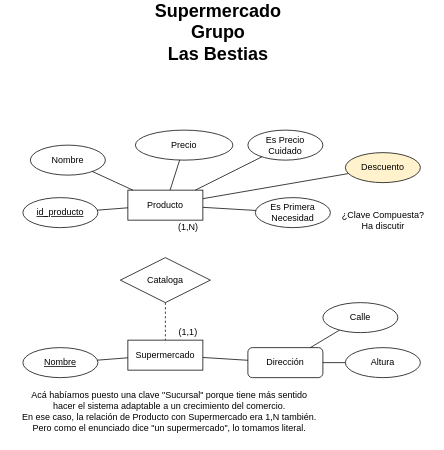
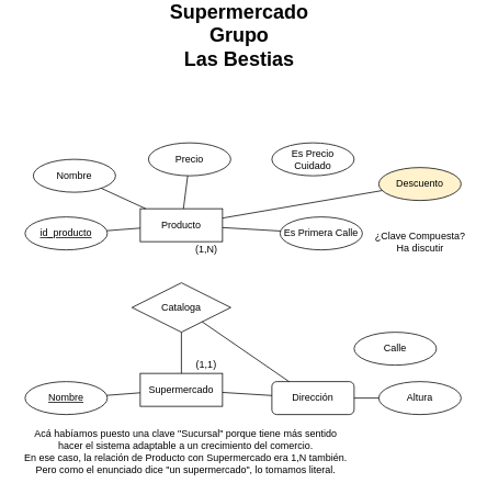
- <mxCell id="3" value="Precio" style="ellipse;whiteSpace=wrap;html=1;align=center;" parent="1" vertex="1"><mxGeometry x="180" y="170" width="130" height="40" as="geometry" /></mxCell>
+ <mxCell id="3" value="Precio" style="ellipse;whiteSpace=wrap;html=1;align=center;" parent="1" vertex="1"><mxGeometry x="180" y="170" width="100" height="40" as="geometry" /></mxCell>
- <mxCell id="9" value="" style="endArrow=none;html=1;rounded=0;" parent="1" source="4" target="5" edge="1"><mxGeometry relative="1" as="geometry"><mxPoint x="237.503" y="219.975" as="sourcePoint" /><mxPoint x="232.5" y="260" as="targetPoint" /></mxGeometry></mxCell>
- <mxCell id="10" value="Es Primera Necesidad" style="ellipse;whiteSpace=wrap;html=1;align=center;" parent="1" vertex="1"><mxGeometry x="340" y="260" width="100" height="40" as="geometry" /></mxCell>
+ <mxCell id="10" value="Es Primera Calle" style="ellipse;whiteSpace=wrap;html=1;align=center;" parent="1" vertex="1"><mxGeometry x="340" y="260" width="100" height="40" as="geometry" /></mxCell>
- <mxCell id="19" value="" style="endArrow=none;html=1;rounded=0;dashed=1;" parent="1" source="20" target="13" edge="1"><mxGeometry relative="1" as="geometry"><mxPoint x="250" y="390" as="sourcePoint" /><mxPoint x="410" y="390" as="targetPoint" /></mxGeometry></mxCell>
+ <mxCell id="19" value="" style="endArrow=none;html=1;rounded=0;" parent="1" source="20" target="13" edge="1"><mxGeometry relative="1" as="geometry"><mxPoint x="250" y="390" as="sourcePoint" /><mxPoint x="410" y="390" as="targetPoint" /></mxGeometry></mxCell>
- <mxCell id="26" value="" style="endArrow=none;html=1;rounded=0;" parent="1" source="15" target="24" edge="1"><mxGeometry relative="1" as="geometry"><mxPoint x="330" y="390" as="sourcePoint" /><mxPoint x="490" y="390" as="targetPoint" /></mxGeometry></mxCell>
+ <mxCell id="26" value="" style="endArrow=none;html=1;rounded=0;" parent="1" source="15" target="20" edge="1"><mxGeometry relative="1" as="geometry"><mxPoint x="330" y="390" as="sourcePoint" /><mxPoint x="490" y="390" as="targetPoint" /></mxGeometry></mxCell>
